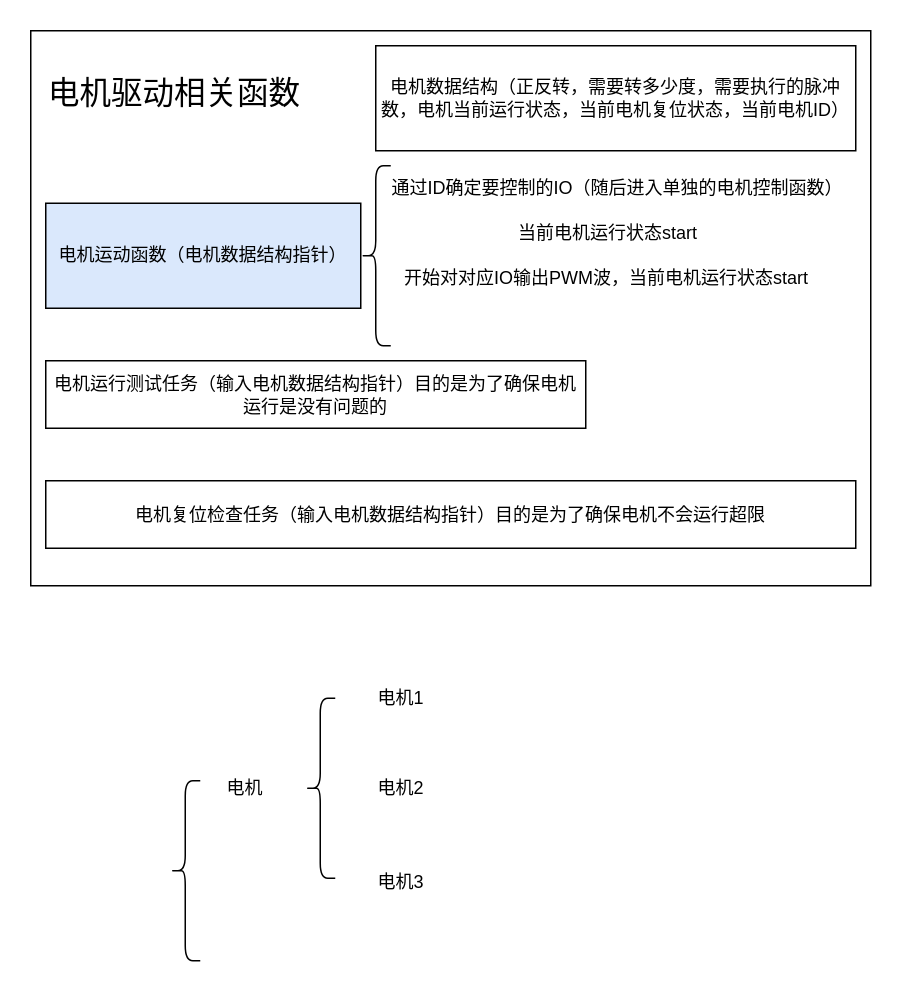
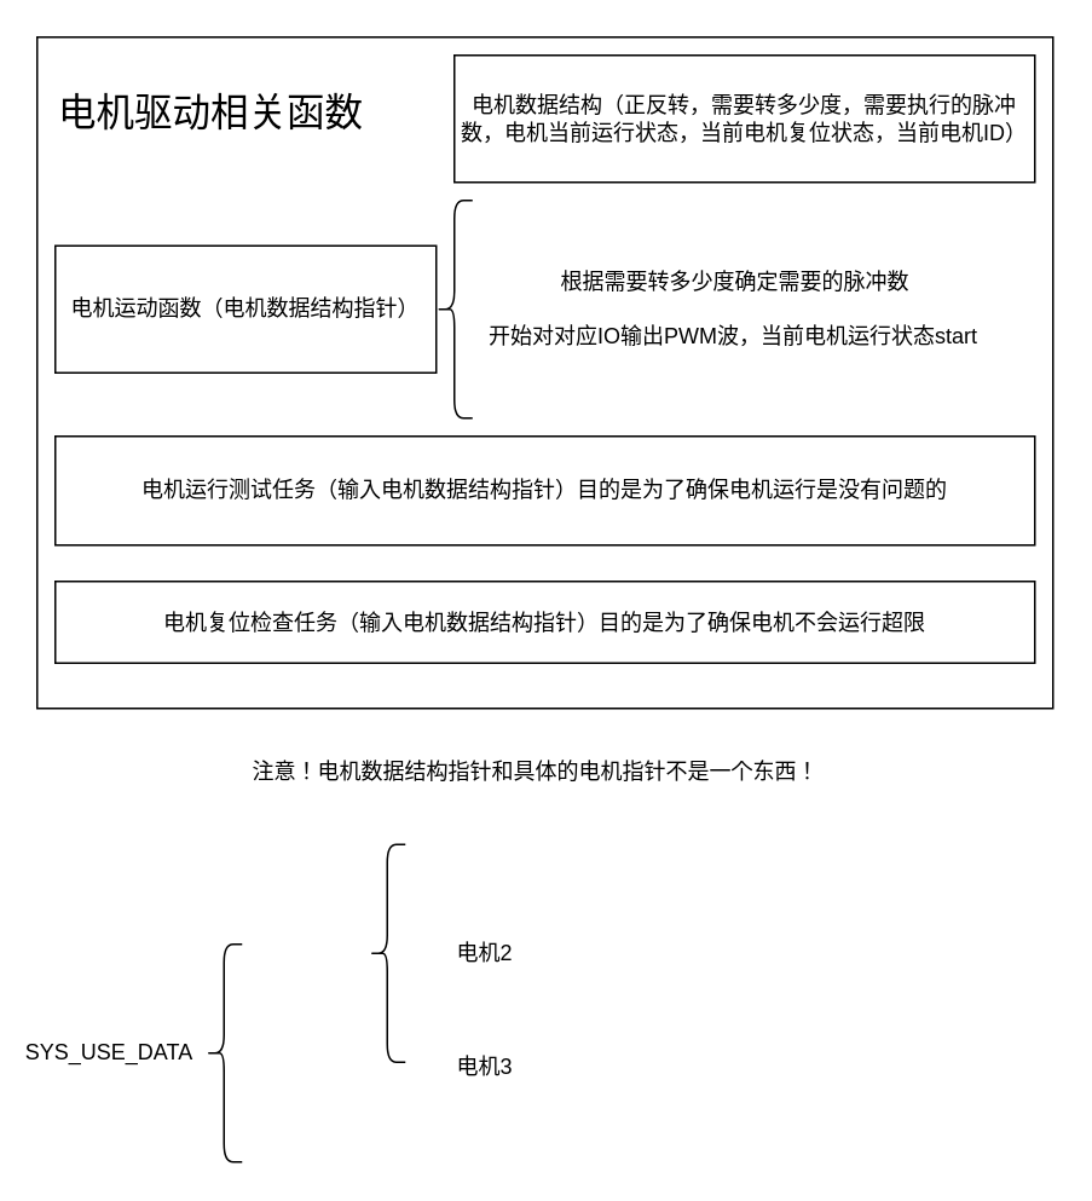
- <mxCell id="9" value="通过ID确定要控制的IO（随后进入单独的电机控制函数）" style="text;html=1;align=center;verticalAlign=middle;whiteSpace=wrap;rounded=0;" vertex="1" parent="1"><mxGeometry x="260" y="110" width="300" height="30" as="geometry" /></mxCell>
- <mxCell id="10" value="当前电机运行状态start" style="text;html=1;align=center;verticalAlign=middle;whiteSpace=wrap;rounded=0;" vertex="1" parent="1"><mxGeometry x="260" y="140" width="290" height="30" as="geometry" /></mxCell>
+ <mxCell id="10" value="根据需要转多少度确定需要的脉冲数" style="text;html=1;align=center;verticalAlign=middle;whiteSpace=wrap;rounded=0;" vertex="1" parent="1"><mxGeometry x="260" y="140" width="290" height="30" as="geometry" /></mxCell>
- <mxCell id="3" value="电机运动函数（电机数据结构指针）" style="rounded=0;whiteSpace=wrap;html=1;fillColor=#dae8fc;" vertex="1" parent="1"><mxGeometry x="30" y="135" width="210" height="70" as="geometry" /></mxCell>
+ <mxCell id="3" value="电机运动函数（电机数据结构指针）" style="rounded=0;whiteSpace=wrap;html=1;" vertex="1" parent="1"><mxGeometry x="30" y="135" width="210" height="70" as="geometry" /></mxCell>
- <mxCell id="6" value="电机运行测试任务（输入电机数据结构指针）目的是为了确保电机运行是没有问题的" style="rounded=0;whiteSpace=wrap;html=1;" vertex="1" parent="1"><mxGeometry x="30" y="240" width="360" height="45" as="geometry" /></mxCell>
+ <mxCell id="6" value="电机运行测试任务（输入电机数据结构指针）目的是为了确保电机运行是没有问题的" style="rounded=0;whiteSpace=wrap;html=1;" vertex="1" parent="1"><mxGeometry x="30" y="240" width="540" height="60" as="geometry" /></mxCell>
+ <mxCell id="19" value="注意！电机数据结构指针和具体的电机指针不是一个东西！" style="text;html=1;align=center;verticalAlign=middle;whiteSpace=wrap;rounded=0;" vertex="1" parent="1"><mxGeometry x="20" y="410" width="550" height="30" as="geometry" /></mxCell>
- <mxCell id="15" value="电机1" style="text;html=1;align=center;verticalAlign=middle;whiteSpace=wrap;rounded=0;" vertex="1" parent="1"><mxGeometry x="237" y="450" width="60" height="30" as="geometry" /></mxCell>
- <mxCell id="13" value="电机" style="text;html=1;align=center;verticalAlign=middle;whiteSpace=wrap;rounded=0;" vertex="1" parent="1"><mxGeometry x="133" y="510" width="60" height="30" as="geometry" /></mxCell>
+ <mxCell id="18" value="SYS_USE_DATA" style="text;html=1;align=center;verticalAlign=middle;whiteSpace=wrap;rounded=0;" vertex="1" parent="1"><mxGeometry x="30" y="565" width="60" height="30" as="geometry" /></mxCell>
